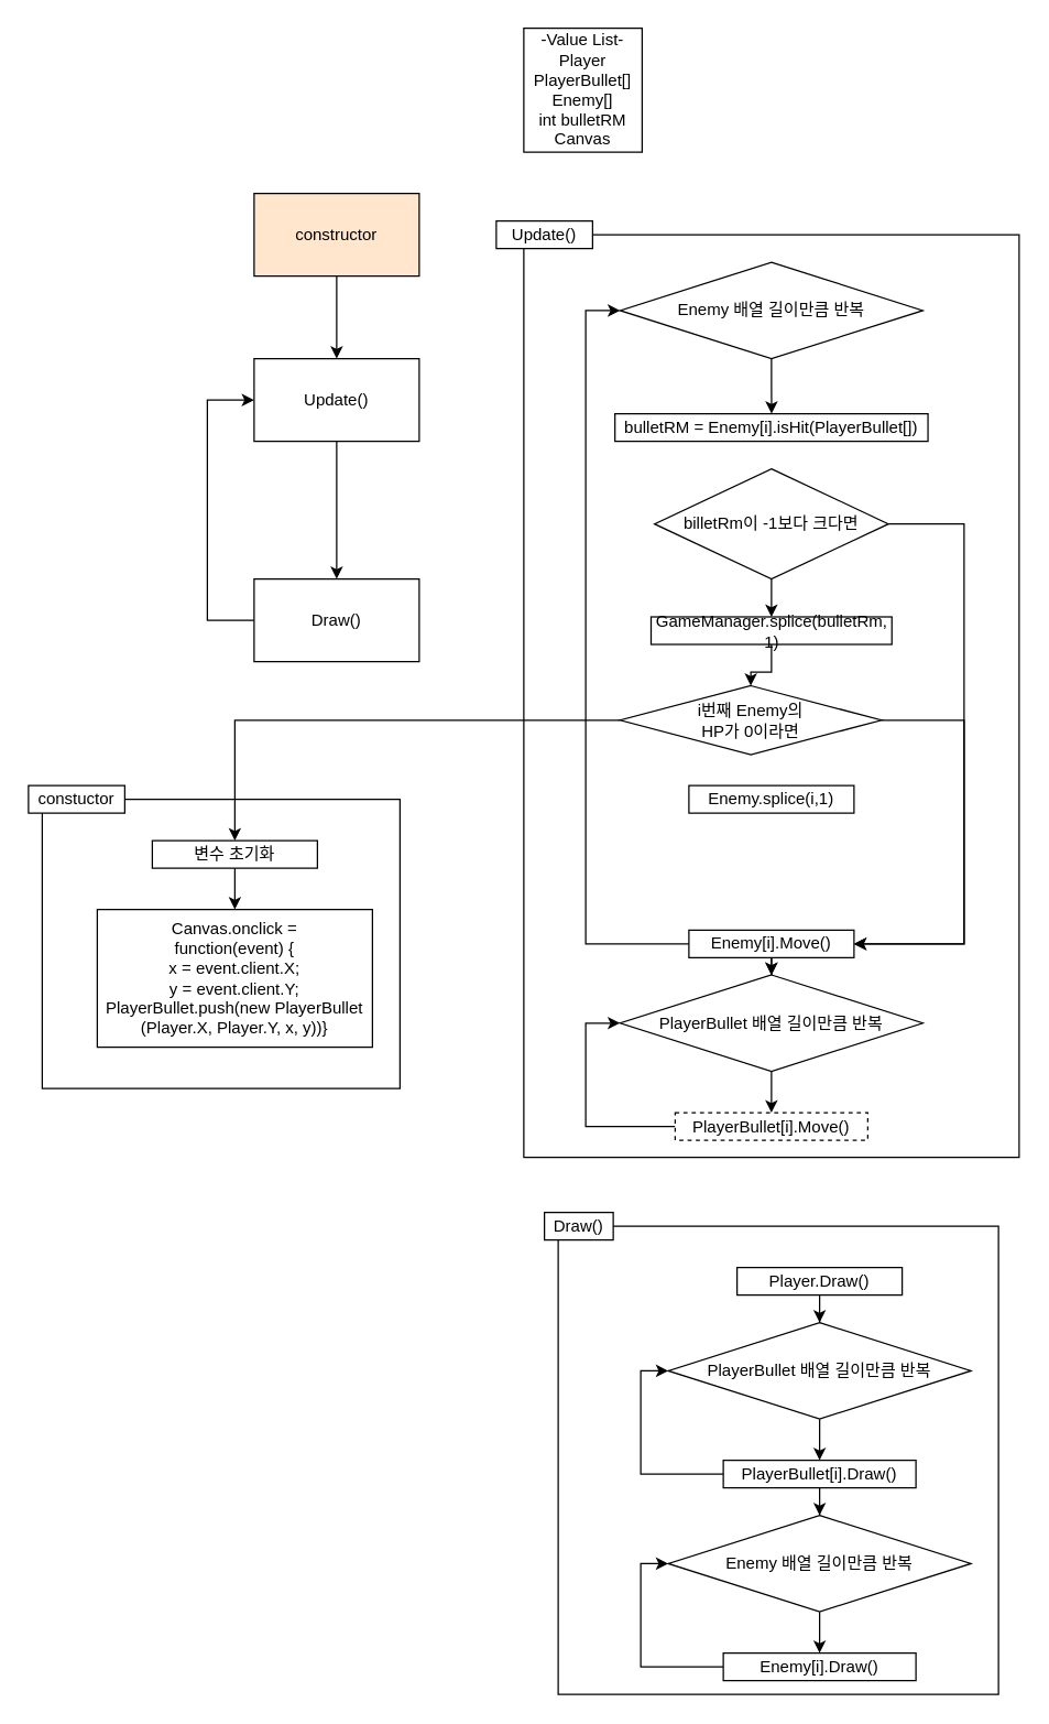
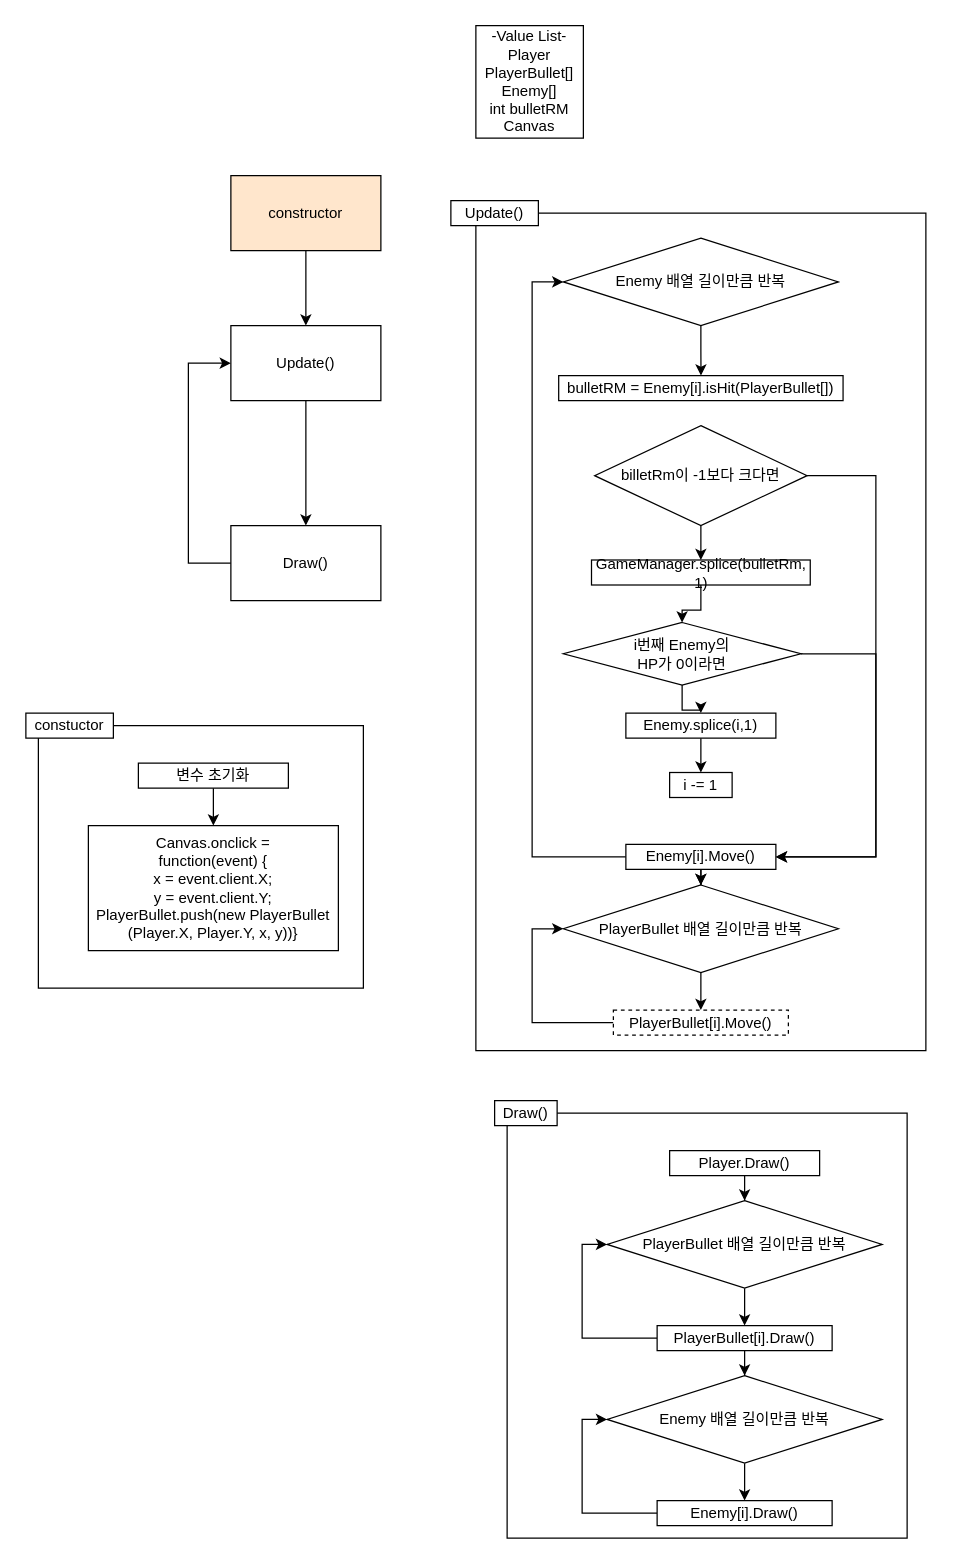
- <mxCell id="38" style="edgeStyle=orthogonalEdgeStyle;rounded=0;orthogonalLoop=1;jettySize=auto;html=1;" edge="1" parent="1" source="40" target="46"><mxGeometry relative="1" as="geometry" /></mxCell>
+ <mxCell id="38" style="edgeStyle=orthogonalEdgeStyle;rounded=0;orthogonalLoop=1;jettySize=auto;html=1;" edge="1" parent="1" source="40" target="42"><mxGeometry relative="1" as="geometry" /></mxCell>
+ <mxCell id="41" value="" style="edgeStyle=orthogonalEdgeStyle;rounded=0;orthogonalLoop=1;jettySize=auto;html=1;" edge="1" parent="1" source="42" target="43"><mxGeometry relative="1" as="geometry" /></mxCell>
+ <mxCell id="43" value="i -= 1" style="rounded=0;whiteSpace=wrap;html=1;" vertex="1" parent="1"><mxGeometry x="535" y="617.5" width="50" height="20" as="geometry" /></mxCell>
